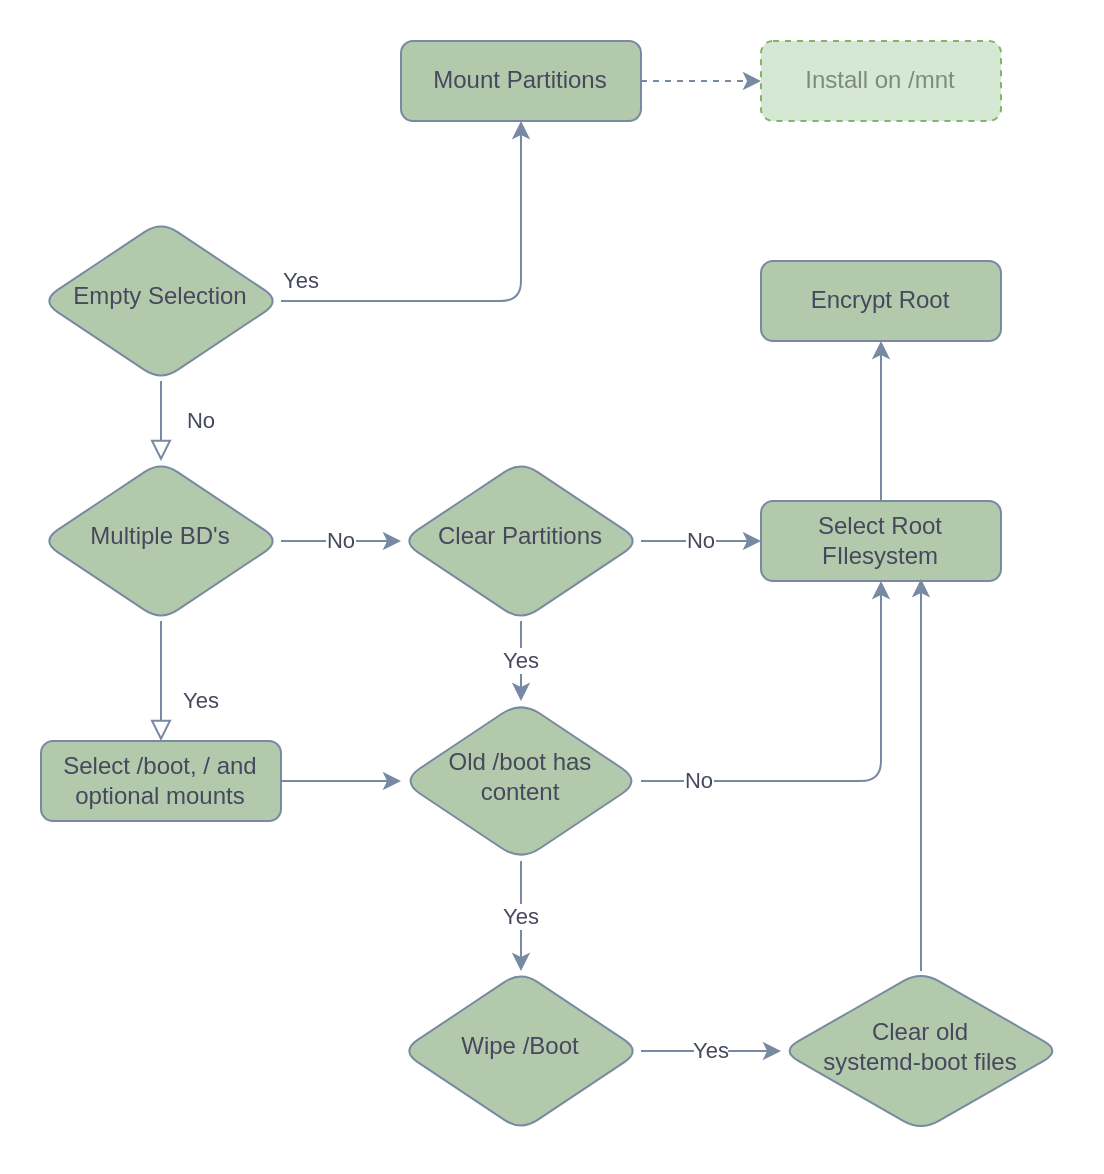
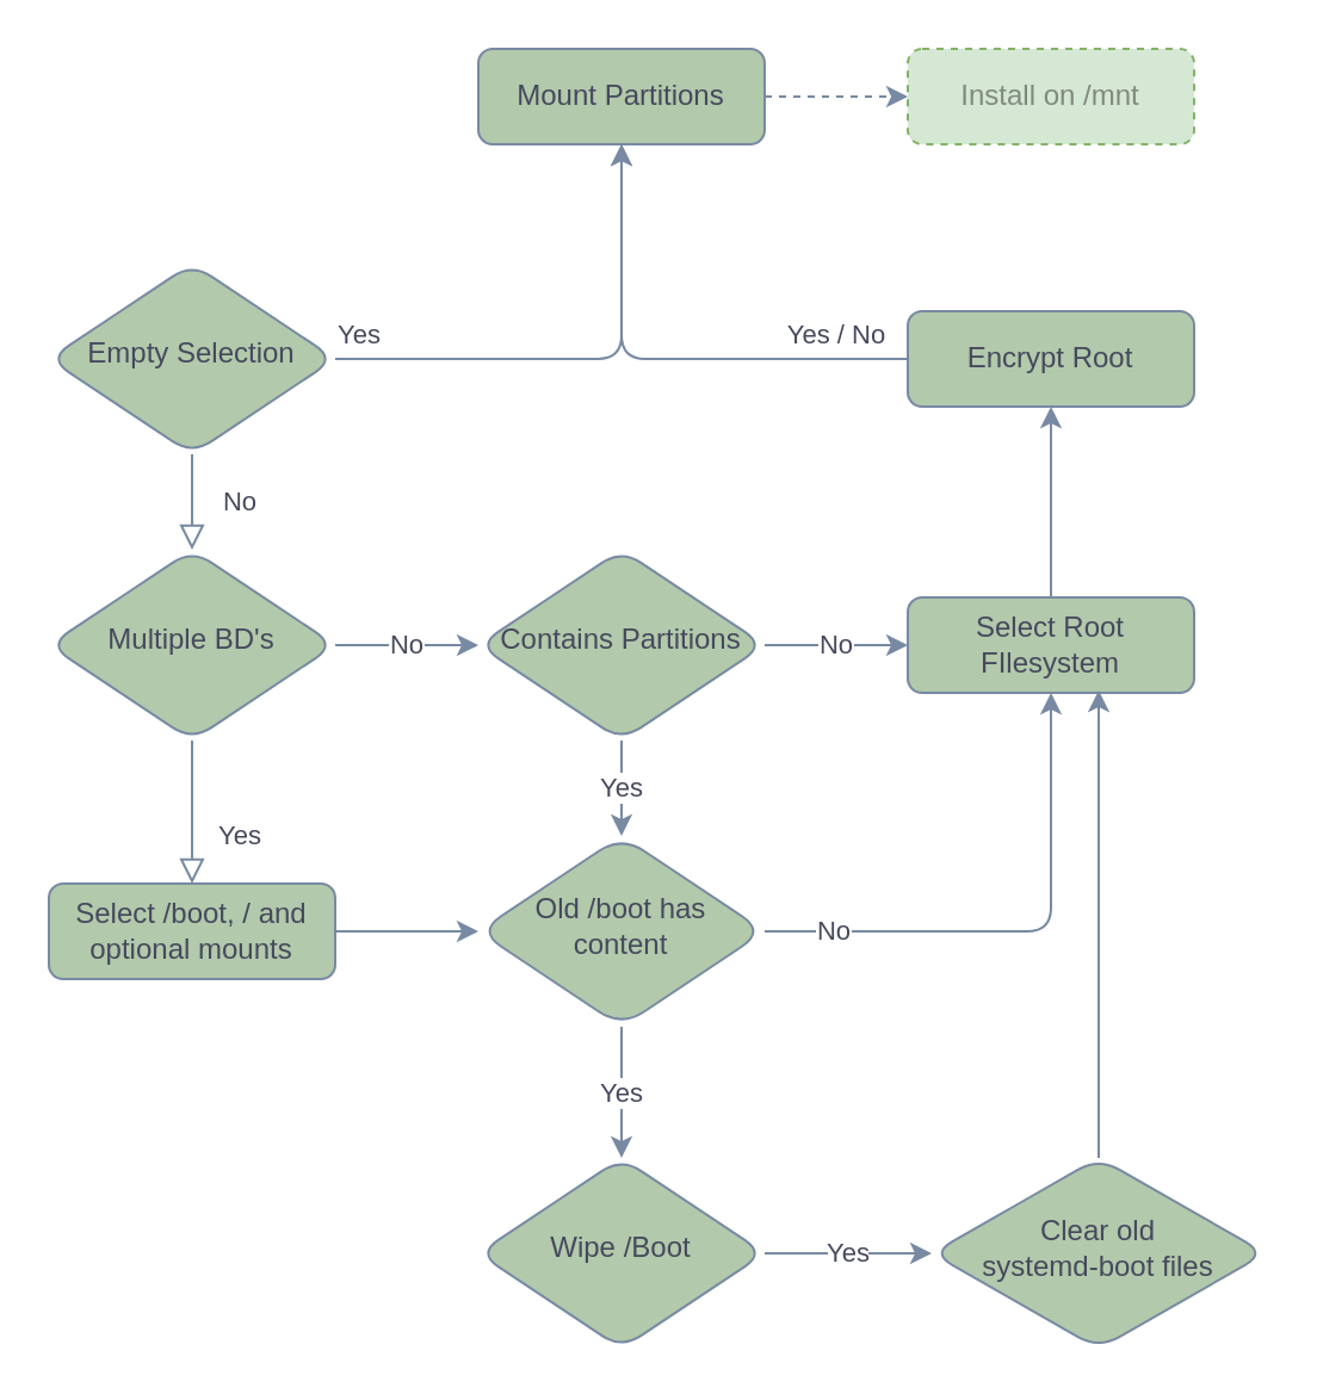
+ <mxCell id="5" value="Yes / No" style="edgeStyle=orthogonalEdgeStyle;curved=0;rounded=1;sketch=0;orthogonalLoop=1;jettySize=auto;html=1;strokeColor=#788AA3;fillColor=#B2C9AB;fontColor=#46495D;exitX=0.5;exitY=1;exitDx=0;exitDy=0;entryX=0;entryY=0.5;entryDx=0;entryDy=0;startArrow=classic;startFill=1;endArrow=none;endFill=0;" edge="1" parent="1" source="21" target="6"><mxGeometry x="0.714" y="10" relative="1" as="geometry"><mxPoint x="300" y="100" as="targetPoint" /><mxPoint as="offset" /></mxGeometry></mxCell>
- <mxCell id="14" value="Clear Partitions" style="rhombus;whiteSpace=wrap;html=1;shadow=0;fontFamily=Helvetica;fontSize=12;align=center;strokeWidth=1;spacing=6;spacingTop=-4;rounded=1;fillColor=#B2C9AB;strokeColor=#788AA3;fontColor=#46495D;" vertex="1" parent="1"><mxGeometry x="200" y="230" width="120" height="80" as="geometry" /></mxCell>
+ <mxCell id="14" value="Contains Partitions" style="rhombus;whiteSpace=wrap;html=1;shadow=0;fontFamily=Helvetica;fontSize=12;align=center;strokeWidth=1;spacing=6;spacingTop=-4;rounded=1;fillColor=#B2C9AB;strokeColor=#788AA3;fontColor=#46495D;" vertex="1" parent="1"><mxGeometry x="200" y="230" width="120" height="80" as="geometry" /></mxCell>
